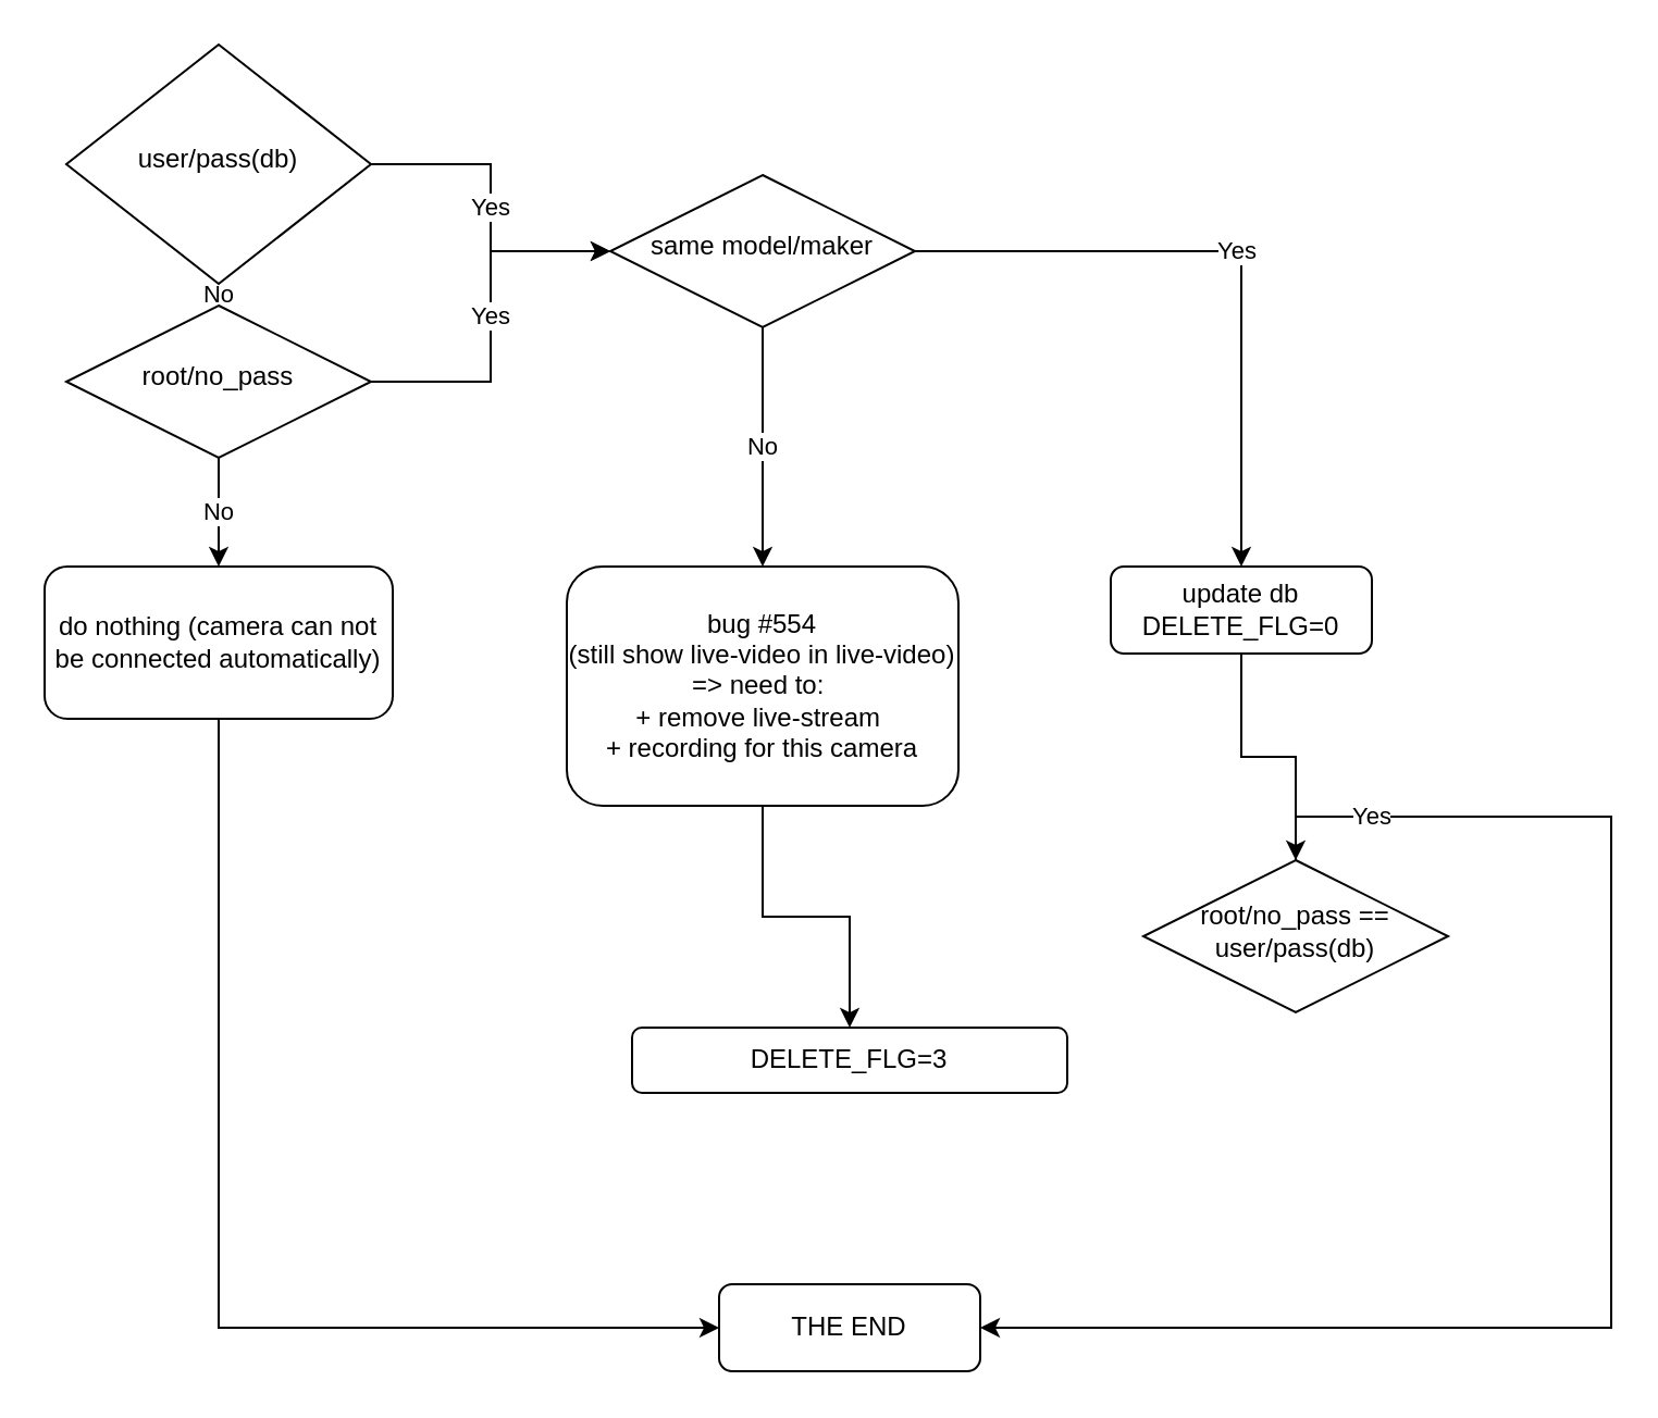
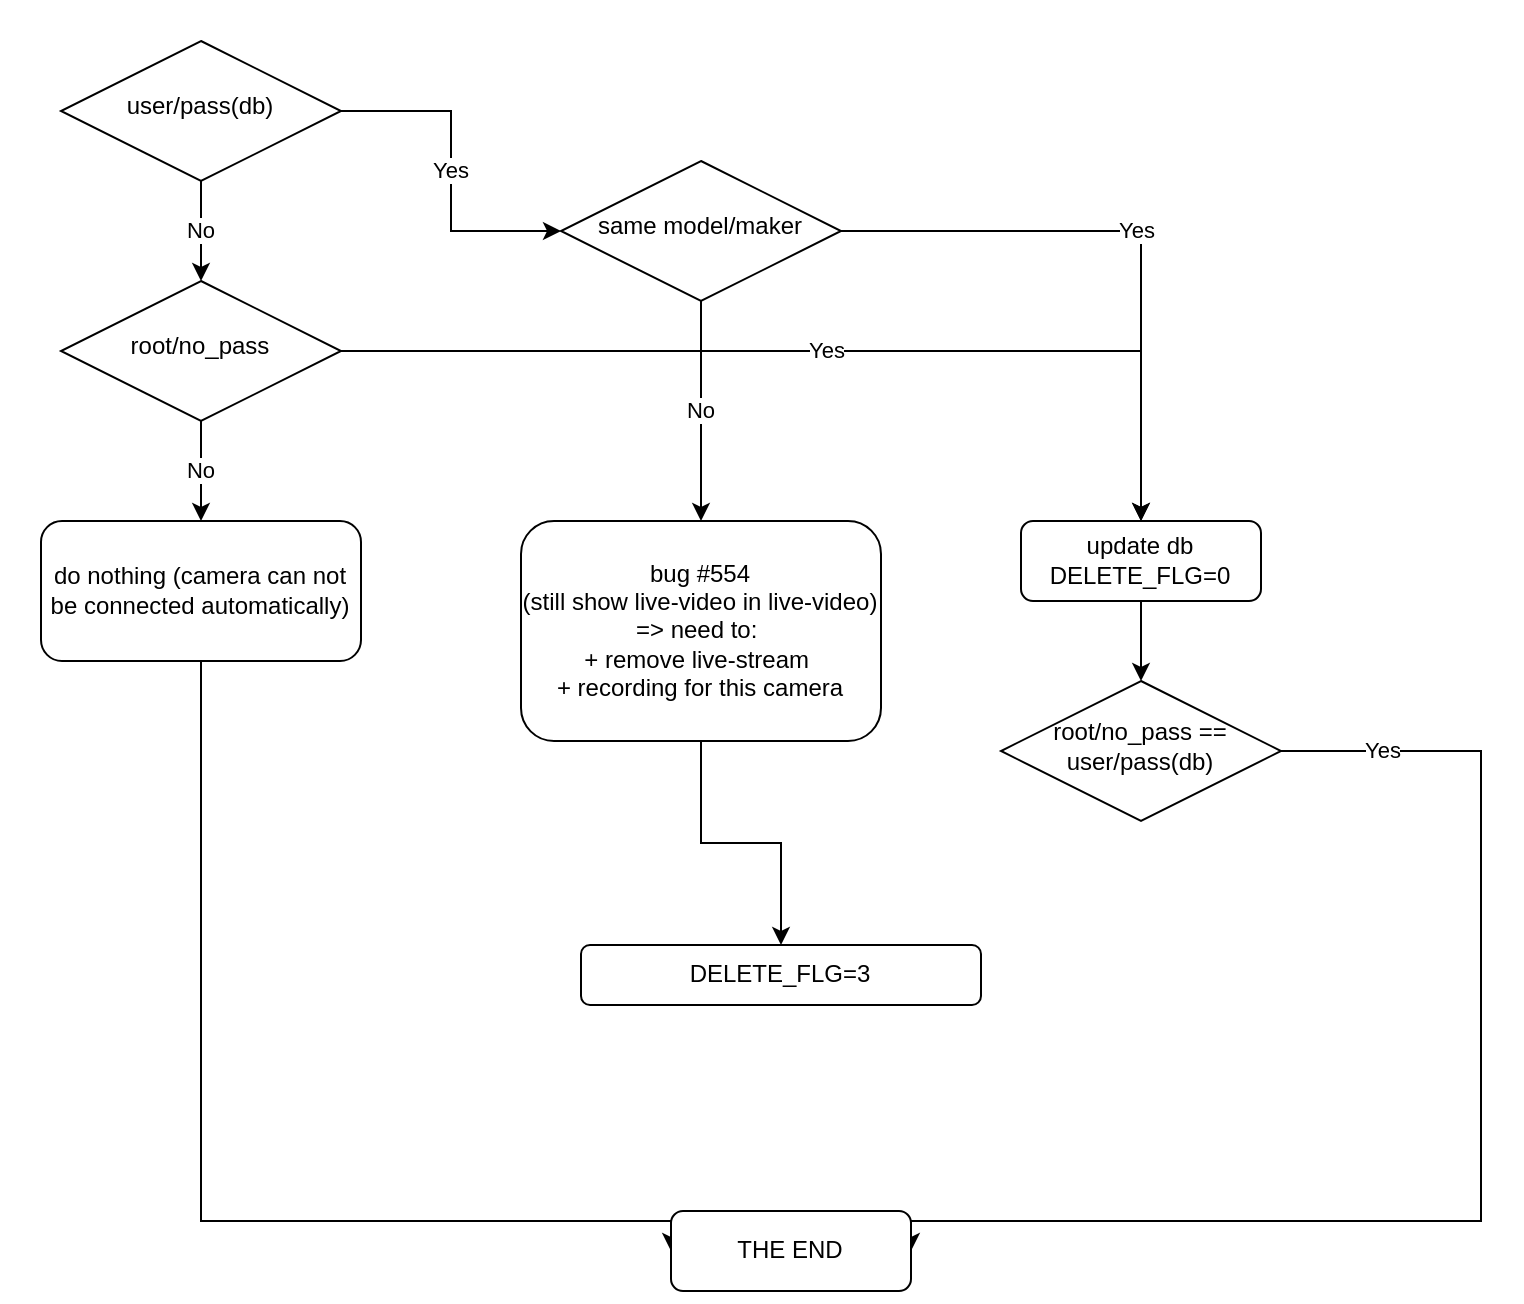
- <mxCell id="4" value="user/pass(db)" style="rhombus;whiteSpace=wrap;html=1;shadow=0;fontFamily=Helvetica;fontSize=12;align=center;strokeWidth=1;spacing=6;spacingTop=-4;" parent="1" vertex="1"><mxGeometry x="30" y="20" width="140" height="110" as="geometry" /></mxCell>
+ <mxCell id="4" value="user/pass(db)" style="rhombus;whiteSpace=wrap;html=1;shadow=0;fontFamily=Helvetica;fontSize=12;align=center;strokeWidth=1;spacing=6;spacingTop=-4;" parent="1" vertex="1"><mxGeometry x="30" y="20" width="140" height="70" as="geometry" /></mxCell>
- <mxCell id="5" value="Yes" style="edgeStyle=orthogonalEdgeStyle;rounded=0;orthogonalLoop=1;jettySize=auto;html=1;entryX=0;entryY=0.5;entryDx=0;entryDy=0;" parent="1" source="7" target="12" edge="1"><mxGeometry relative="1" as="geometry"><mxPoint x="320" y="110" as="targetPoint" /></mxGeometry></mxCell>
+ <mxCell id="5" value="Yes" style="edgeStyle=orthogonalEdgeStyle;rounded=0;orthogonalLoop=1;jettySize=auto;html=1;" parent="1" source="7" target="16" edge="1"><mxGeometry relative="1" as="geometry"><mxPoint x="320" y="110" as="targetPoint" /></mxGeometry></mxCell>
- <mxCell id="18" value="root/no_pass == user/pass(db)" style="rhombus;whiteSpace=wrap;html=1;shadow=0;fontFamily=Helvetica;fontSize=12;align=center;strokeWidth=1;spacing=6;spacingTop=-4;" parent="1" vertex="1"><mxGeometry x="525" y="395" width="140" height="70" as="geometry" /></mxCell>
+ <mxCell id="18" value="root/no_pass == user/pass(db)" style="rhombus;whiteSpace=wrap;html=1;shadow=0;fontFamily=Helvetica;fontSize=12;align=center;strokeWidth=1;spacing=6;spacingTop=-4;" parent="1" vertex="1"><mxGeometry x="500" y="340" width="140" height="70" as="geometry" /></mxCell>
- <mxCell id="19" value="THE END" style="rounded=1;whiteSpace=wrap;html=1;fontSize=12;glass=0;strokeWidth=1;shadow=0;" parent="1" vertex="1"><mxGeometry x="330" y="590" width="120" height="40" as="geometry" /></mxCell>
+ <mxCell id="19" value="THE END" style="rounded=1;whiteSpace=wrap;html=1;fontSize=12;glass=0;strokeWidth=1;shadow=0;" parent="1" vertex="1"><mxGeometry x="335" y="605" width="120" height="40" as="geometry" /></mxCell>
